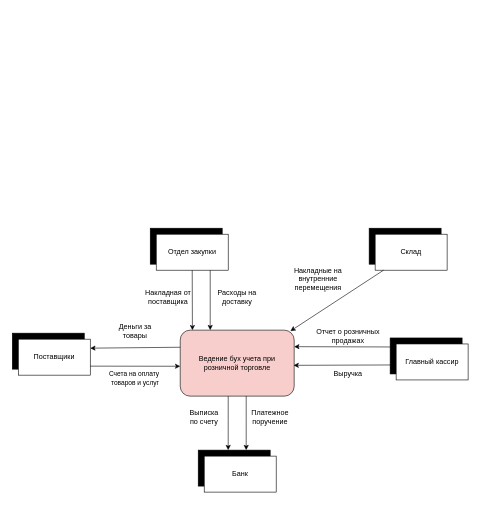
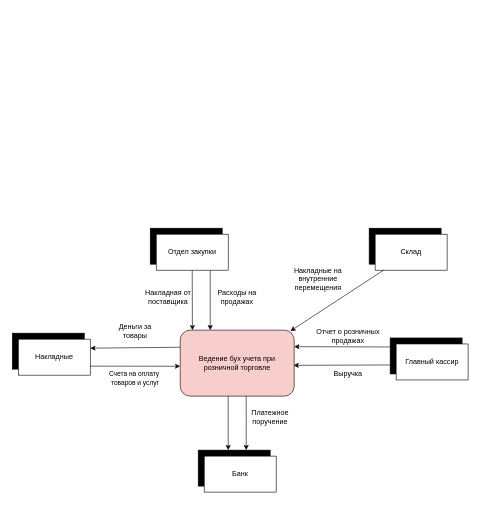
- <mxCell id="11" value="Расходы на доставку" style="text;html=1;align=center;verticalAlign=middle;whiteSpace=wrap;rounded=0;" vertex="1" parent="3"><mxGeometry x="30" y="189" width="70" height="30" as="geometry" /></mxCell>
+ <mxCell id="11" value="Расходы на продажах" style="text;html=1;align=center;verticalAlign=middle;whiteSpace=wrap;rounded=0;" vertex="1" parent="3"><mxGeometry x="30" y="189" width="70" height="30" as="geometry" /></mxCell>
- <mxCell id="22" value="Поставщики" style="text;html=1;align=center;verticalAlign=middle;whiteSpace=wrap;rounded=0;movable=1;resizable=1;rotatable=1;deletable=1;editable=1;locked=0;connectable=1;container=0;" vertex="1" parent="1"><mxGeometry x="35" y="580" width="110" height="30" as="geometry" /></mxCell>
+ <mxCell id="22" value="Накладные" style="text;html=1;align=center;verticalAlign=middle;whiteSpace=wrap;rounded=0;movable=1;resizable=1;rotatable=1;deletable=1;editable=1;locked=0;connectable=1;container=0;" vertex="1" parent="1"><mxGeometry x="35" y="580" width="110" height="30" as="geometry" /></mxCell>
- <mxCell id="36" value="Выписка по счету" style="text;html=1;align=center;verticalAlign=middle;whiteSpace=wrap;rounded=0;" vertex="1" parent="1"><mxGeometry x="310" y="680" width="60" height="30" as="geometry" /></mxCell>
